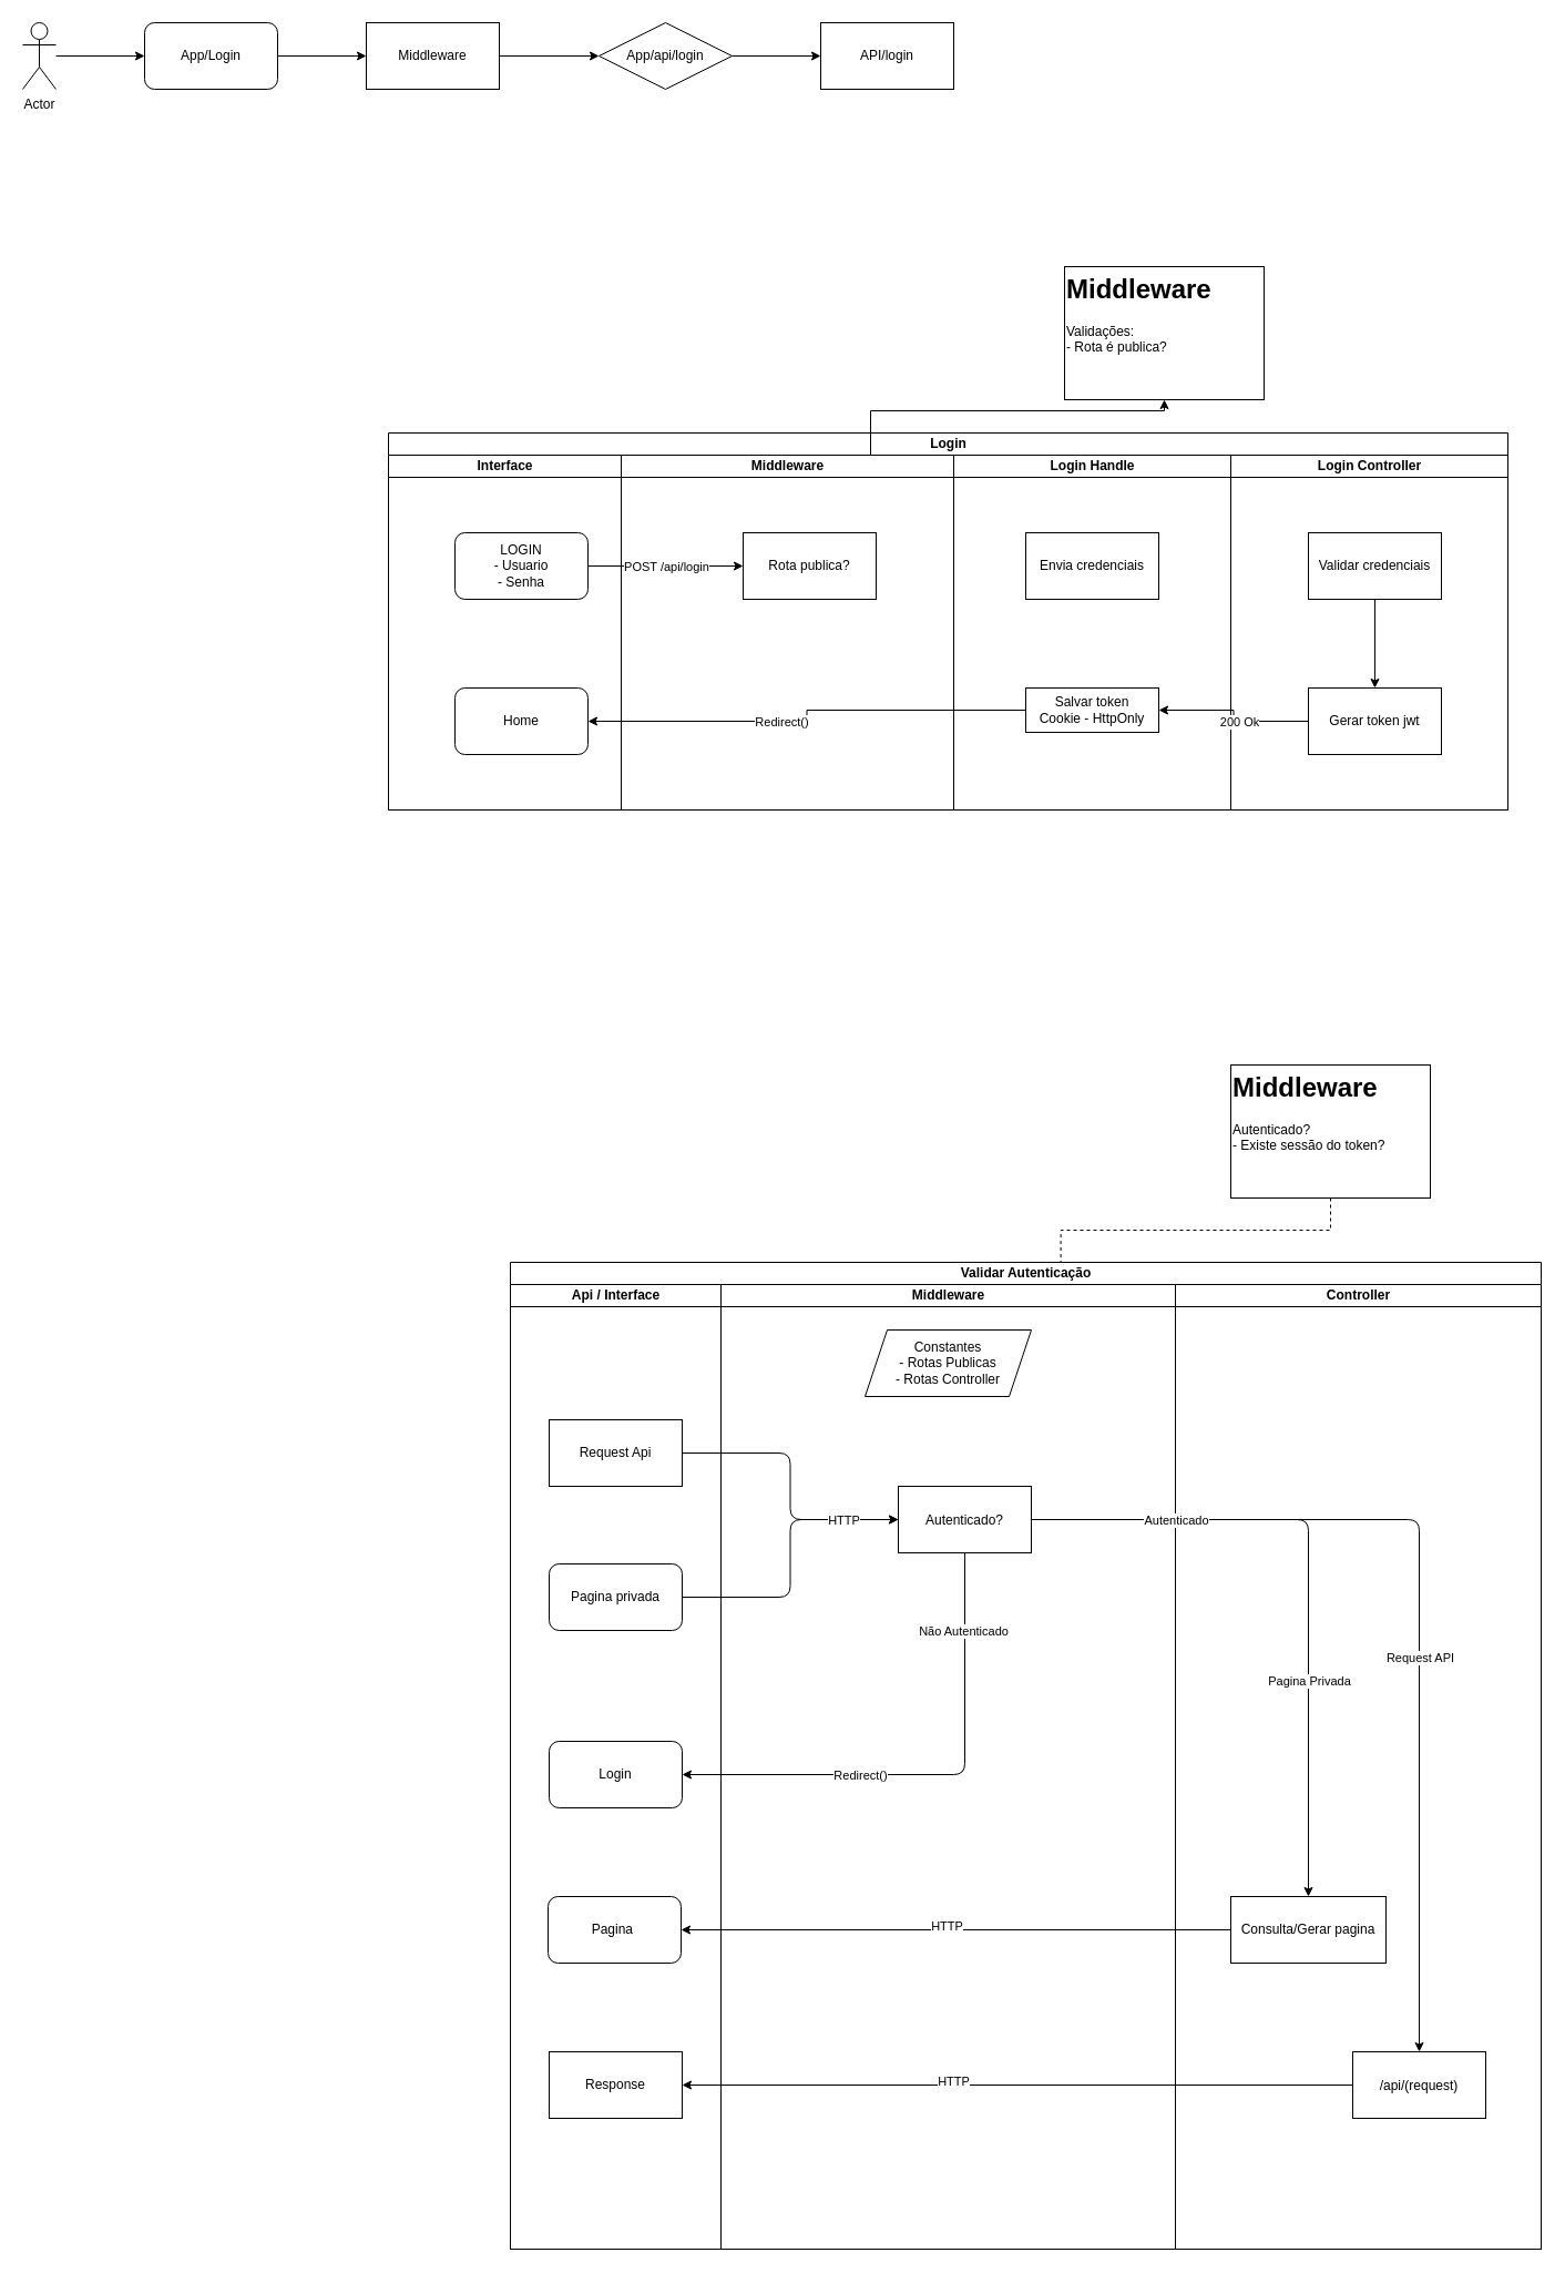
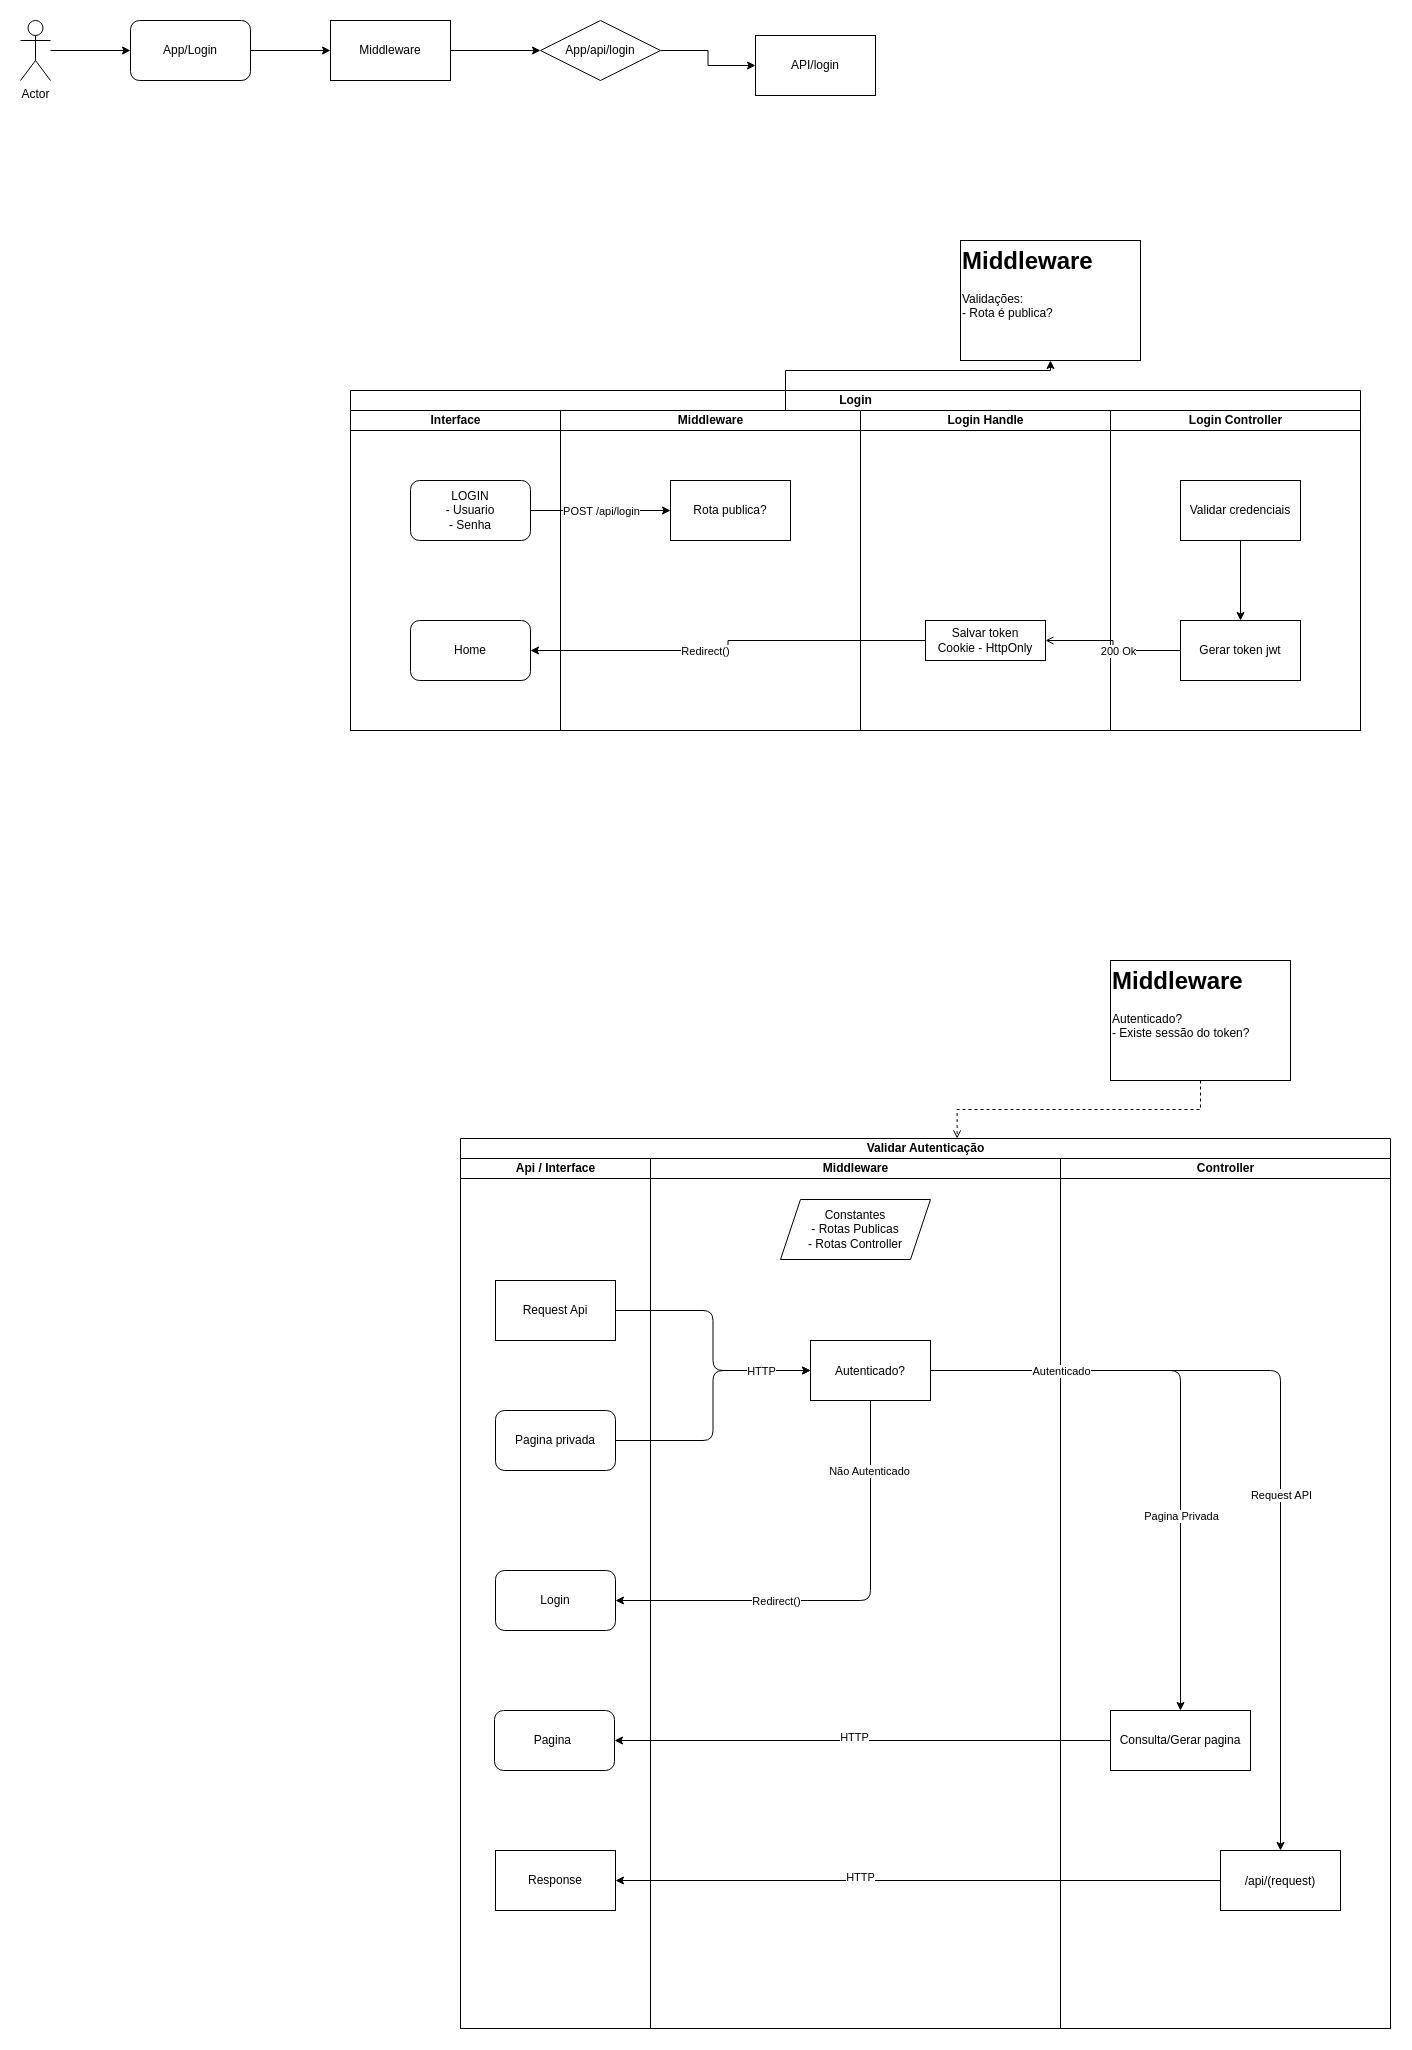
- <mxCell id="10" value="API/login" style="rounded=0;whiteSpace=wrap;html=1;" parent="1" vertex="1"><mxGeometry x="740" y="20" width="120" height="60" as="geometry" /></mxCell>
+ <mxCell id="10" value="API/login" style="rounded=0;whiteSpace=wrap;html=1;" parent="1" vertex="1"><mxGeometry x="755" y="35" width="120" height="60" as="geometry" /></mxCell>
- <mxCell id="18" value="Envia credenciais" style="whiteSpace=wrap;html=1;" parent="17" vertex="1"><mxGeometry x="65" y="70" width="120" height="60" as="geometry" /></mxCell>
- <mxCell id="26" value="" style="edgeStyle=orthogonalEdgeStyle;rounded=0;orthogonalLoop=1;jettySize=auto;html=1;" parent="11" source="23" target="19" edge="1"><mxGeometry relative="1" as="geometry" /></mxCell>
+ <mxCell id="26" value="" style="edgeStyle=orthogonalEdgeStyle;rounded=0;orthogonalLoop=1;jettySize=auto;html=1;endArrow=open;" parent="11" source="23" target="19" edge="1"><mxGeometry relative="1" as="geometry" /></mxCell>
- <mxCell id="58" style="edgeStyle=orthogonalEdgeStyle;rounded=0;orthogonalLoop=1;jettySize=auto;html=1;entryX=0.534;entryY=0;entryDx=0;entryDy=0;entryPerimeter=0;endArrow=none;startFill=0;dashed=1;" parent="1" source="59" target="30" edge="1"><mxGeometry relative="1" as="geometry"><mxPoint x="958" y="1120" as="targetPoint" /></mxGeometry></mxCell>
+ <mxCell id="58" style="edgeStyle=orthogonalEdgeStyle;rounded=0;orthogonalLoop=1;jettySize=auto;html=1;entryX=0.534;entryY=0;entryDx=0;entryDy=0;entryPerimeter=0;endArrow=open;startFill=0;dashed=1;" parent="1" source="59" target="30" edge="1"><mxGeometry relative="1" as="geometry"><mxPoint x="958" y="1120" as="targetPoint" /></mxGeometry></mxCell>
